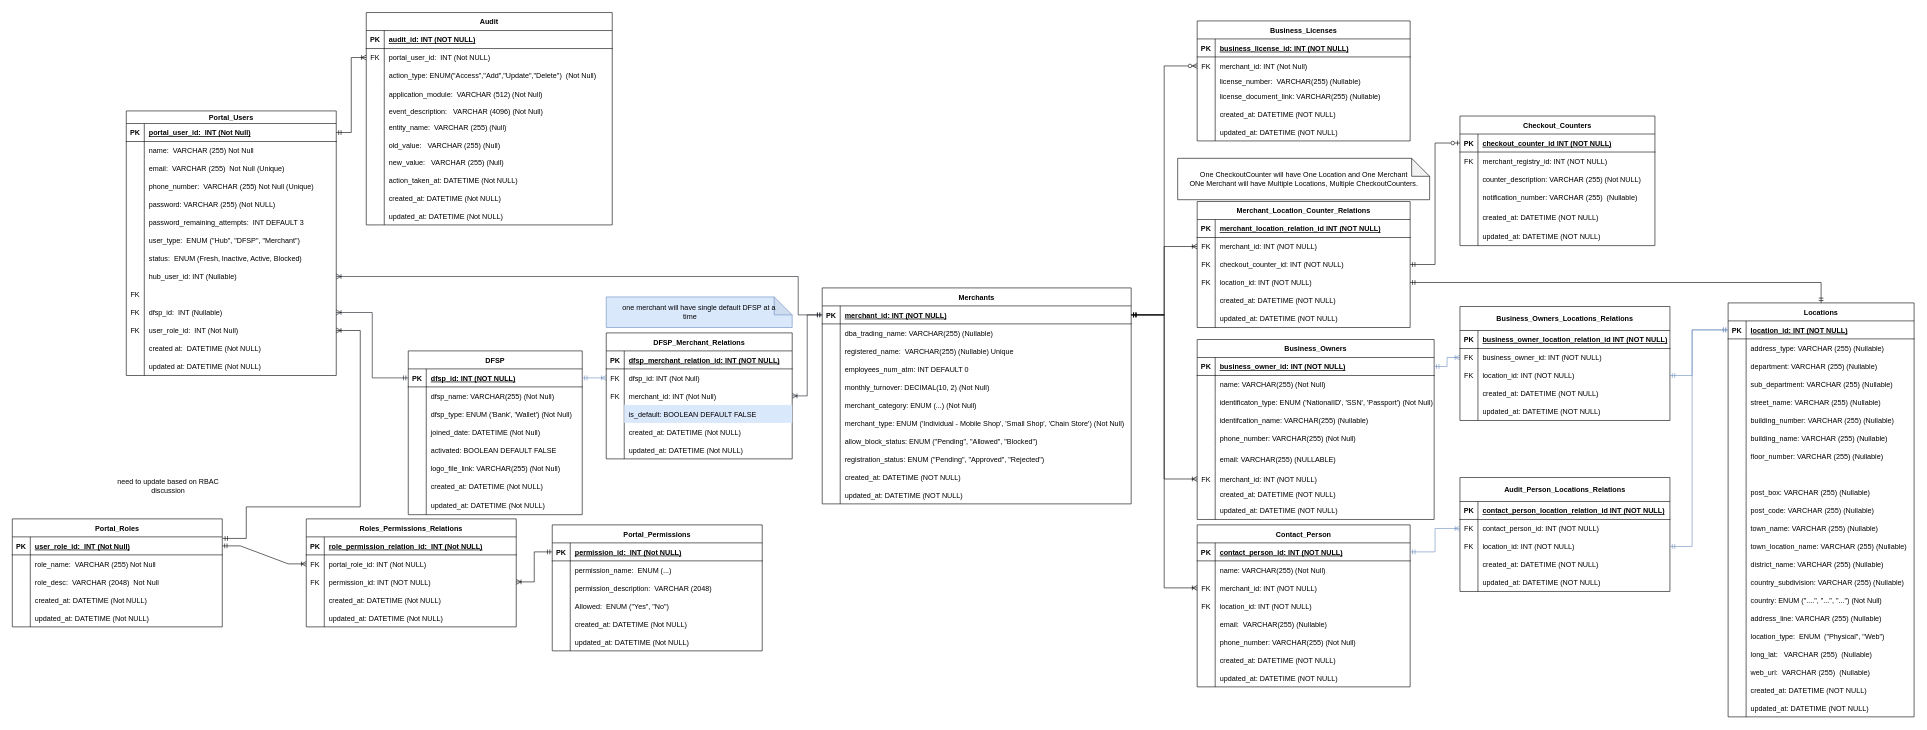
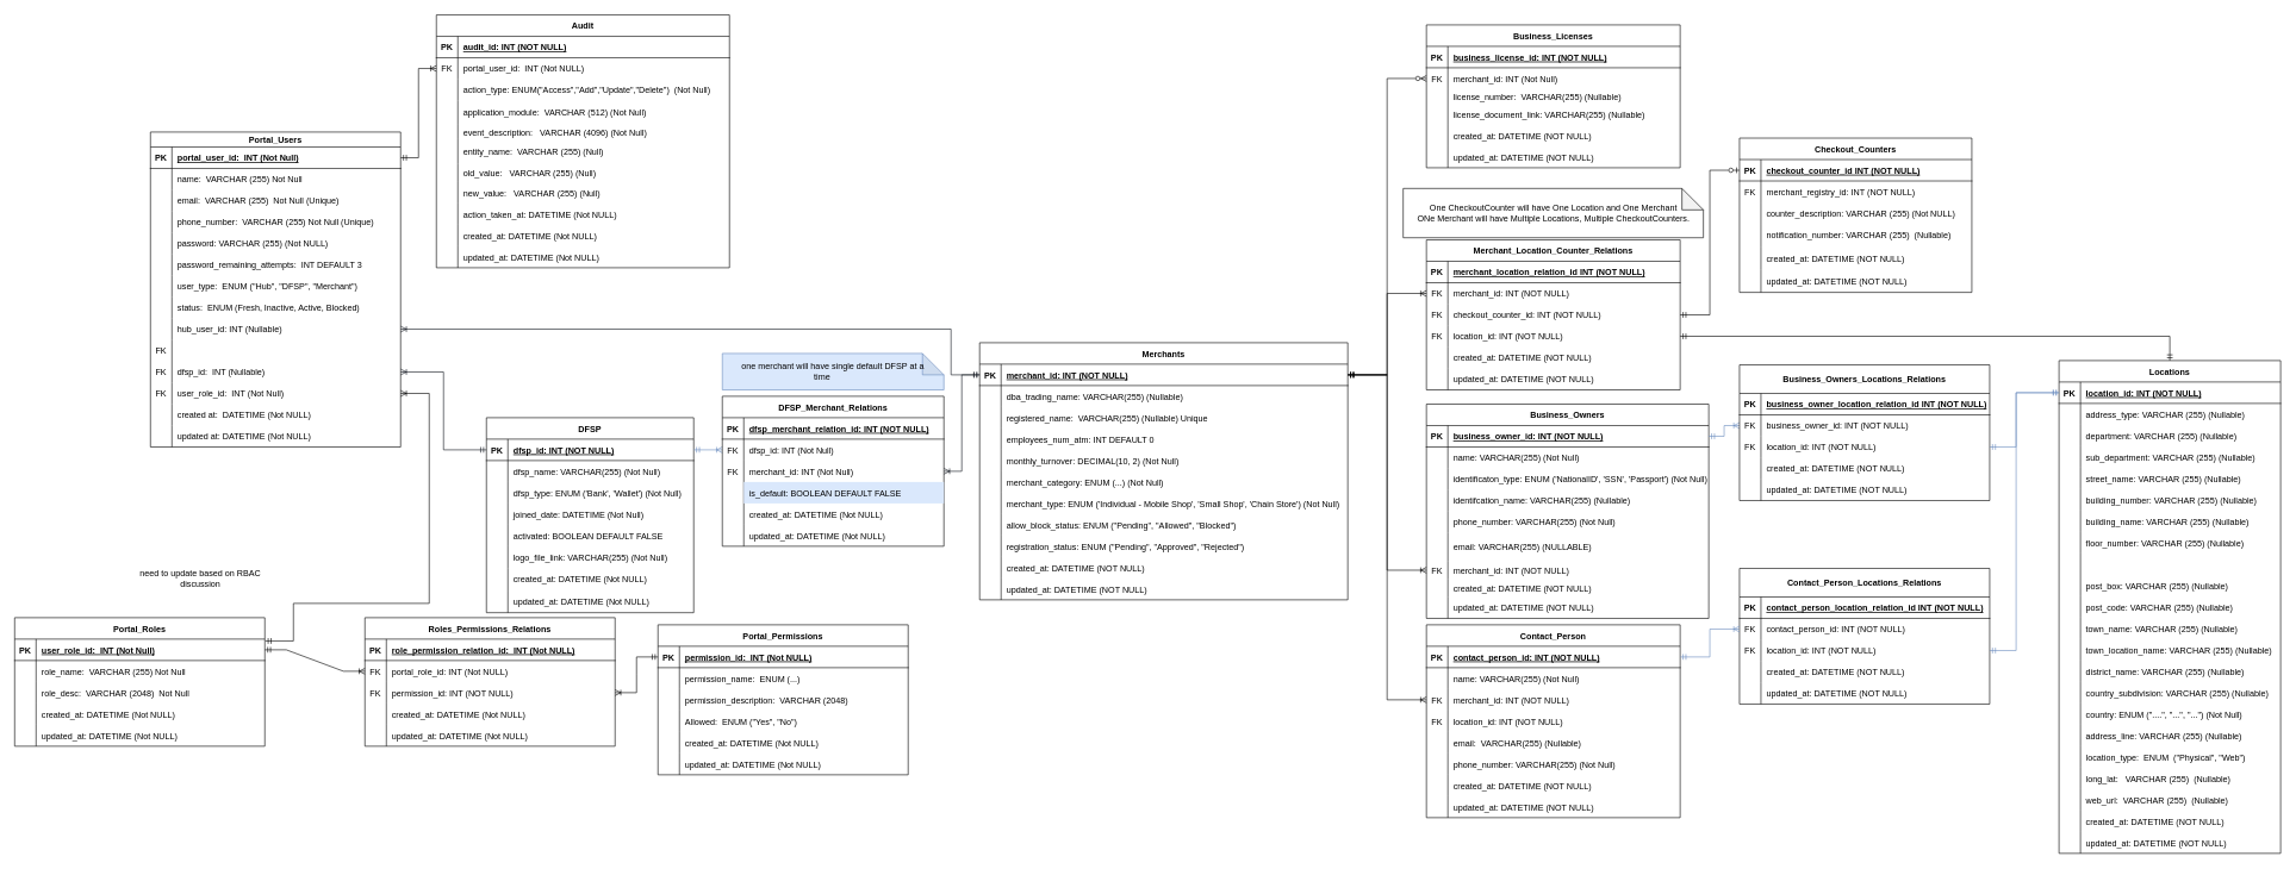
- <mxCell id="416" value="Audit_Person_Locations_Relations" style="shape=table;startSize=40;container=1;collapsible=1;childLayout=tableLayout;fixedRows=1;rowLines=0;fontStyle=1;align=center;resizeLast=1;" vertex="1" parent="1"><mxGeometry x="2433" y="795" width="350" height="190" as="geometry" /></mxCell>
+ <mxCell id="416" value="Contact_Person_Locations_Relations" style="shape=table;startSize=40;container=1;collapsible=1;childLayout=tableLayout;fixedRows=1;rowLines=0;fontStyle=1;align=center;resizeLast=1;" vertex="1" parent="1"><mxGeometry x="2433" y="795" width="350" height="190" as="geometry" /></mxCell>
